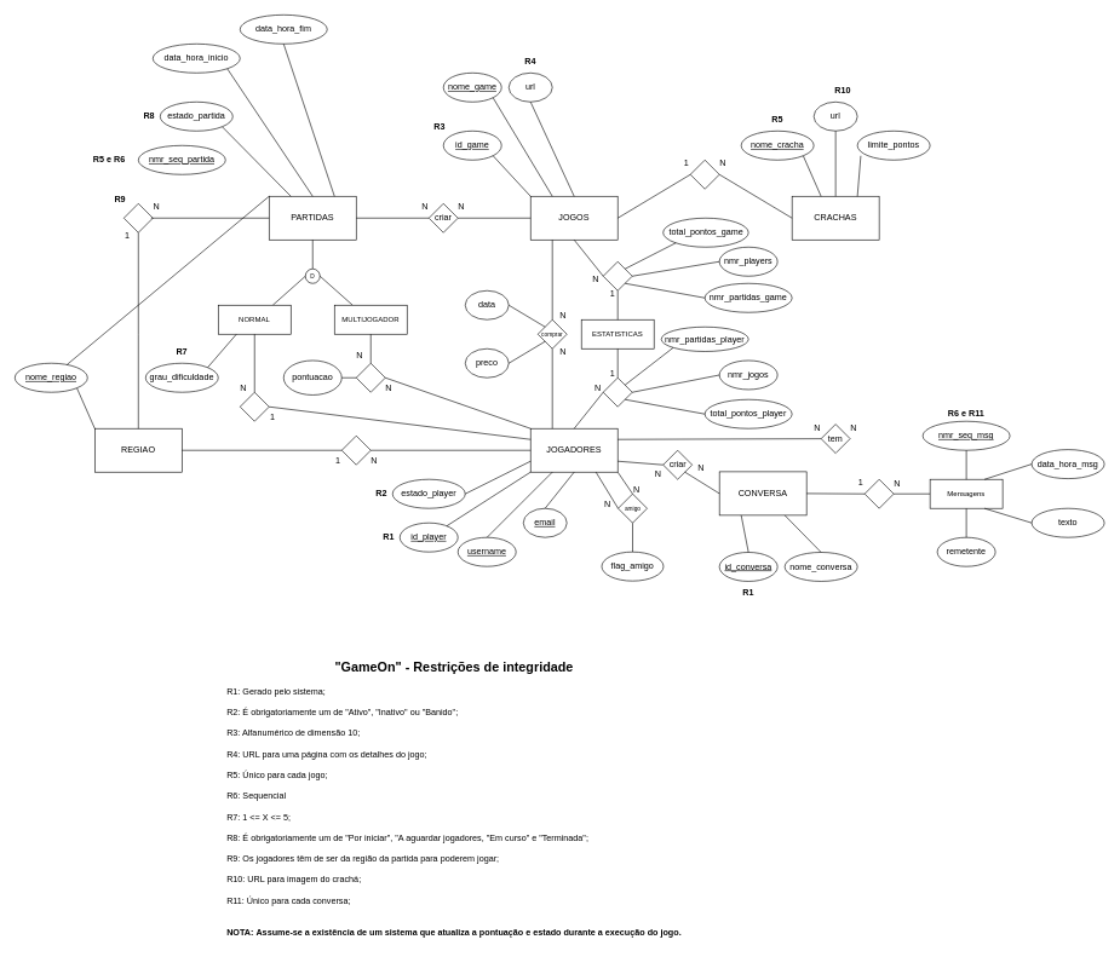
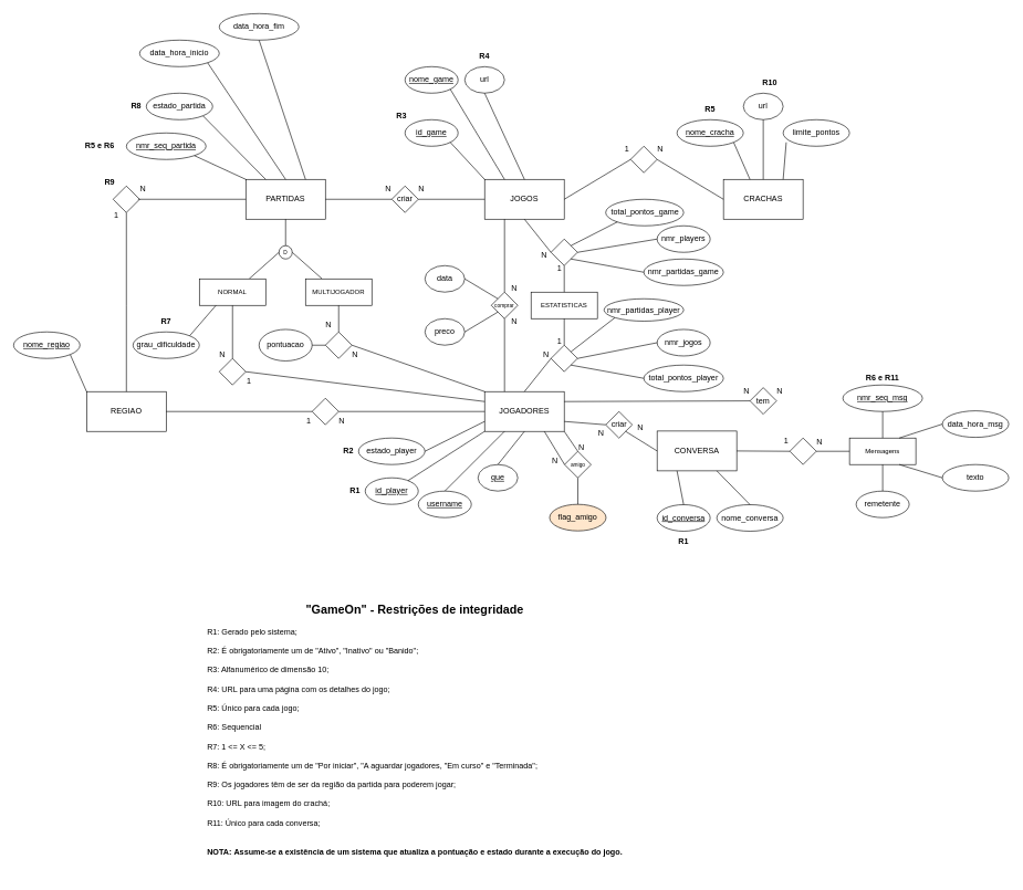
- <mxCell id="25" value="" style="endArrow=none;html=1;rounded=0;exitX=0;exitY=0;exitDx=0;exitDy=0;" parent="1" source="17" target="10" edge="1"><mxGeometry width="50" height="50" relative="1" as="geometry"><mxPoint x="380" y="180" as="sourcePoint" /><mxPoint x="409.997" y="50.004" as="targetPoint" /></mxGeometry></mxCell>
+ <mxCell id="25" value="" style="endArrow=none;html=1;rounded=0;entryX=1;entryY=1;entryDx=0;entryDy=0;exitX=0;exitY=0;exitDx=0;exitDy=0;" parent="1" source="17" target="24" edge="1"><mxGeometry width="50" height="50" relative="1" as="geometry"><mxPoint x="380" y="180" as="sourcePoint" /><mxPoint x="409.997" y="50.004" as="targetPoint" /></mxGeometry></mxCell>
- <mxCell id="6" value="&lt;u&gt;email&lt;/u&gt;" style="ellipse;whiteSpace=wrap;html=1;" parent="1" vertex="1"><mxGeometry x="720" y="700" width="60" height="40" as="geometry" /></mxCell>
+ <mxCell id="6" value="&lt;u&gt;que&lt;/u&gt;" style="ellipse;whiteSpace=wrap;html=1;" parent="1" vertex="1"><mxGeometry x="720" y="700" width="60" height="40" as="geometry" /></mxCell>
- <mxCell id="80" value="flag_amigo" style="ellipse;whiteSpace=wrap;html=1;" parent="1" vertex="1"><mxGeometry x="828" y="760" width="85" height="40" as="geometry" /></mxCell>
+ <mxCell id="80" value="flag_amigo" style="ellipse;whiteSpace=wrap;html=1;fillColor=#ffe6cc;" parent="1" vertex="1"><mxGeometry x="828" y="760" width="85" height="40" as="geometry" /></mxCell>
